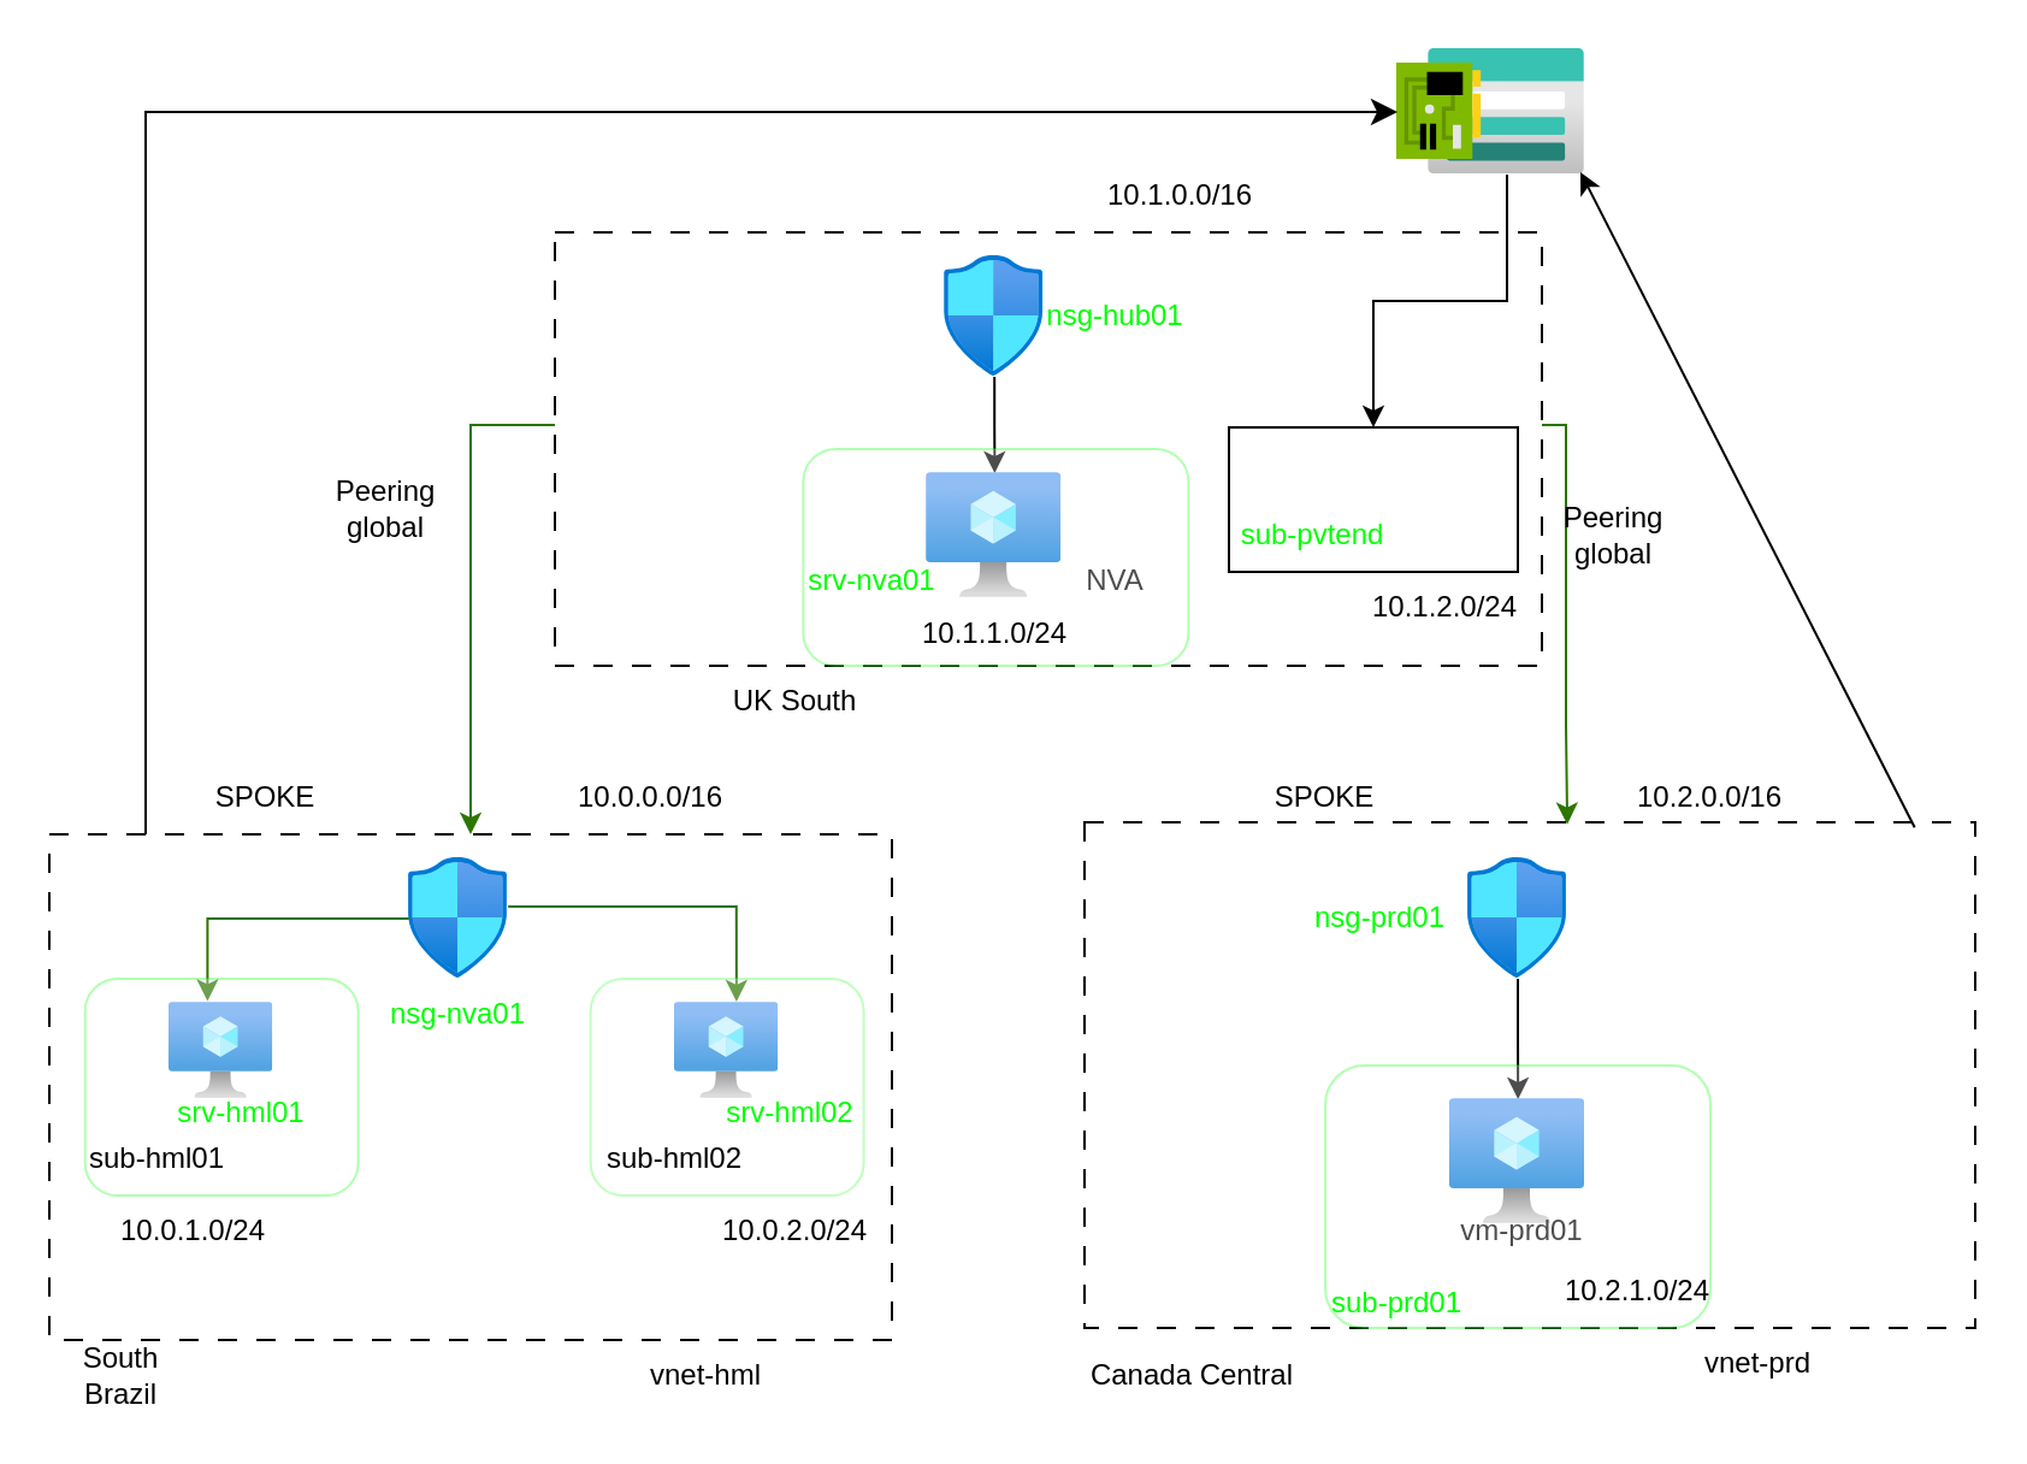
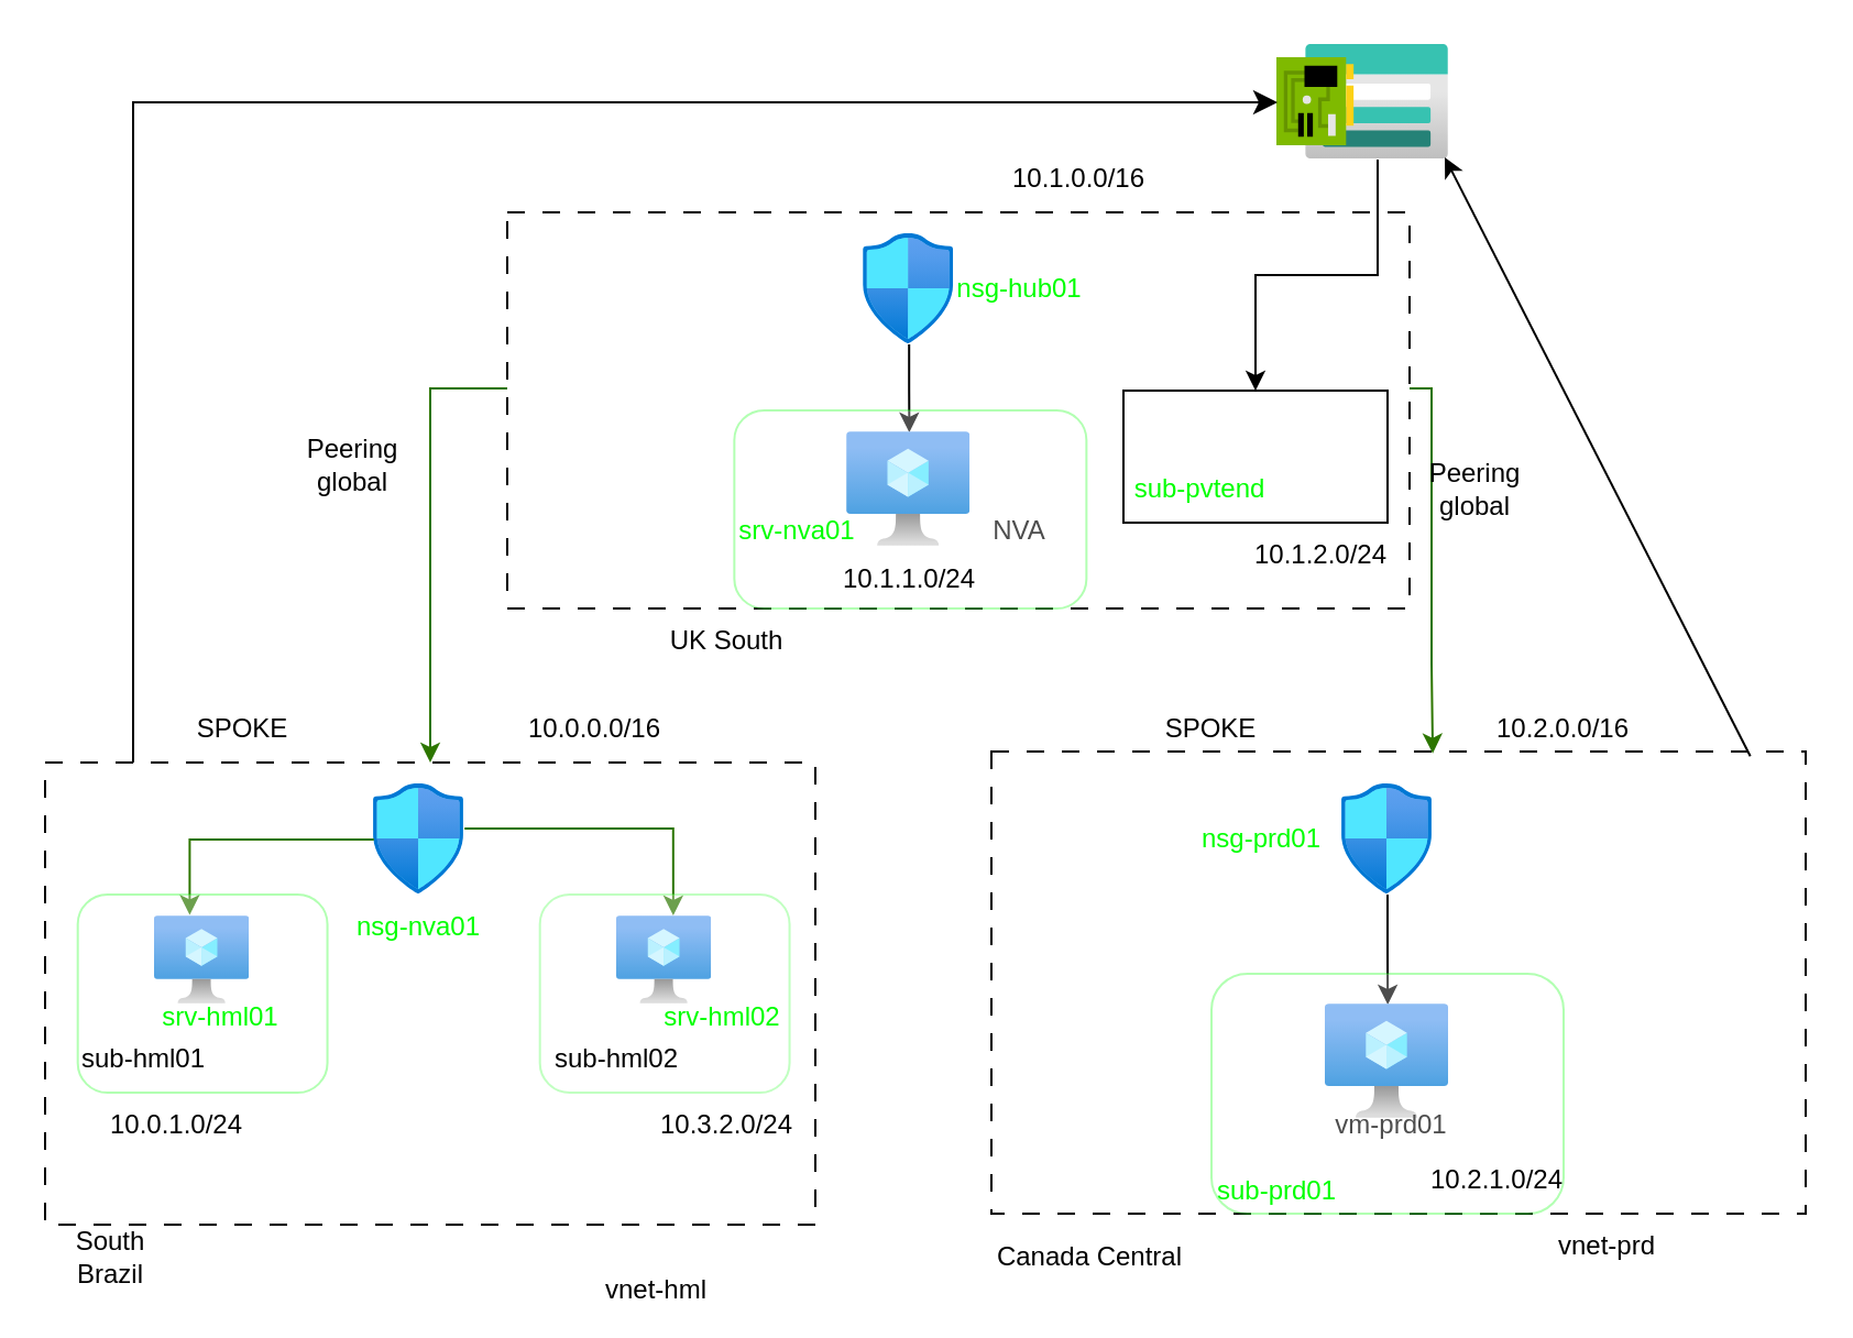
- <mxCell id="41" value="10.0.2.0/24" style="text;html=1;align=center;verticalAlign=middle;whiteSpace=wrap;rounded=0;" vertex="1" parent="1"><mxGeometry x="300" y="496" width="60" height="30" as="geometry" /></mxCell>
+ <mxCell id="41" value="10.3.2.0/24" style="text;html=1;align=center;verticalAlign=middle;whiteSpace=wrap;rounded=0;" vertex="1" parent="1"><mxGeometry x="300" y="496" width="60" height="30" as="geometry" /></mxCell>
- <mxCell id="26" value="vnet-hml" style="text;html=1;align=center;verticalAlign=middle;whiteSpace=wrap;rounded=0;" vertex="1" parent="1"><mxGeometry x="263.12" y="556" width="60" height="30" as="geometry" /></mxCell>
+ <mxCell id="26" value="vnet-hml" style="text;html=1;align=center;verticalAlign=middle;whiteSpace=wrap;rounded=0;" vertex="1" parent="1"><mxGeometry x="268.12" y="571" width="60" height="30" as="geometry" /></mxCell>
